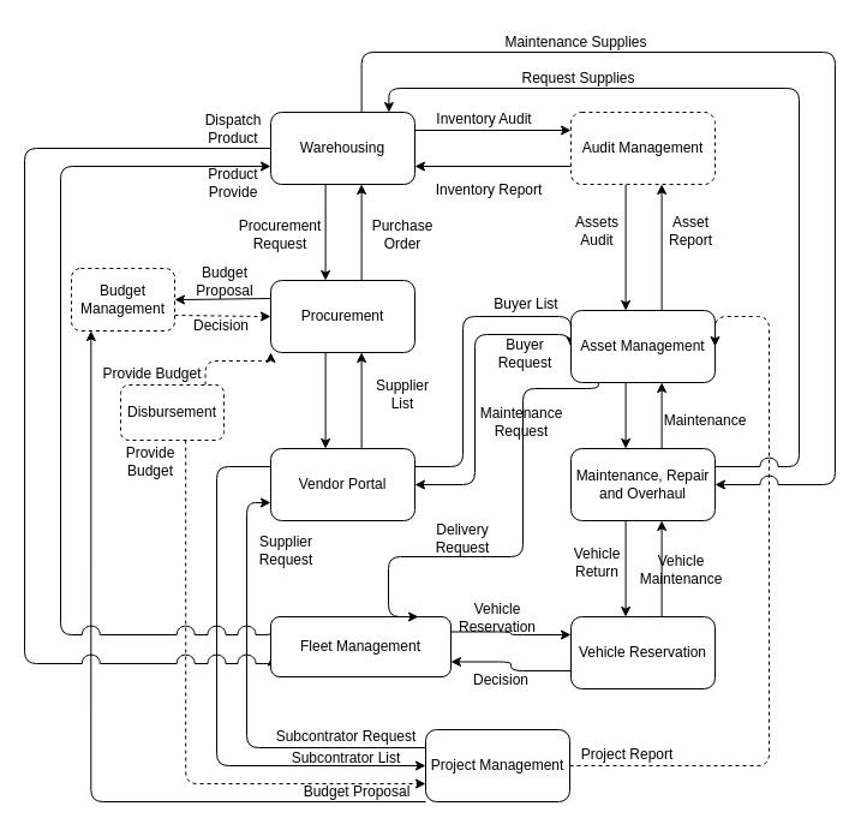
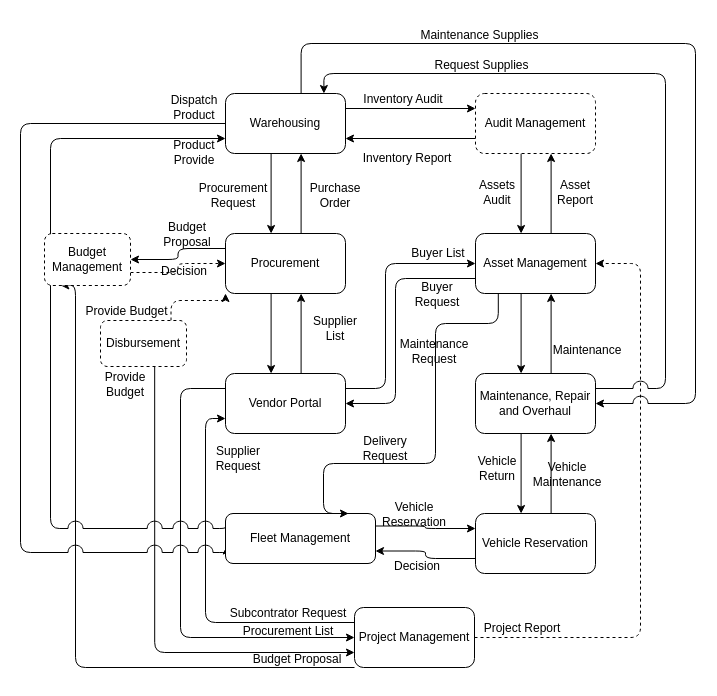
- <mxCell id="65" value="Budget Management" style="rounded=1;whiteSpace=wrap;html=1;points=[[0,0,0,0,0],[0,0.25,0,0,0],[0,0.5,0,0,0],[0,0.75,0,0,0],[0,1,0,0,0],[0.19,0,0,0,0],[0.19,1,0,0,0],[0.38,0,0,0,0],[0.38,1,0,0,0],[0.63,0,0,0,0],[0.63,1,0,0,0],[0.82,0,0,0,0],[0.82,1,0,0,0],[1,0,0,0,0],[1,0.25,0,0,0],[1,0.5,0,0,0],[1,0.75,0,0,0],[1,1,0,0,0]];dashed=1;" vertex="1" parent="1"><mxGeometry x="59" y="223" width="86" height="52" as="geometry" /></mxCell>
+ <mxCell id="65" value="Budget Management" style="rounded=1;whiteSpace=wrap;html=1;points=[[0,0,0,0,0],[0,0.25,0,0,0],[0,0.5,0,0,0],[0,0.75,0,0,0],[0,1,0,0,0],[0.19,0,0,0,0],[0.19,1,0,0,0],[0.38,0,0,0,0],[0.38,1,0,0,0],[0.63,0,0,0,0],[0.63,1,0,0,0],[0.82,0,0,0,0],[0.82,1,0,0,0],[1,0,0,0,0],[1,0.25,0,0,0],[1,0.5,0,0,0],[1,0.75,0,0,0],[1,1,0,0,0]];dashed=1;" vertex="1" parent="1"><mxGeometry x="44" y="233" width="86" height="52" as="geometry" /></mxCell>
- <mxCell id="27" value="Asset Management" style="rounded=1;whiteSpace=wrap;html=1;points=[[0,0,0,0,0],[0,0.25,0,0,0],[0,0.5,0,0,0],[0,0.75,0,0,0],[0,1,0,0,0],[0.19,0,0,0,0],[0.19,1,0,0,0],[0.38,0,0,0,0],[0.38,1,0,0,0],[0.63,0,0,0,0],[0.63,1,0,0,0],[0.82,0,0,0,0],[0.82,1,0,0,0],[1,0,0,0,0],[1,0.25,0,0,0],[1,0.5,0,0,0],[1,0.75,0,0,0],[1,1,0,0,0]];" vertex="1" parent="1"><mxGeometry x="475" y="258" width="120" height="60" as="geometry" /></mxCell>
+ <mxCell id="27" value="Asset Management" style="rounded=1;whiteSpace=wrap;html=1;points=[[0,0,0,0,0],[0,0.25,0,0,0],[0,0.5,0,0,0],[0,0.75,0,0,0],[0,1,0,0,0],[0.19,0,0,0,0],[0.19,1,0,0,0],[0.38,0,0,0,0],[0.38,1,0,0,0],[0.63,0,0,0,0],[0.63,1,0,0,0],[0.82,0,0,0,0],[0.82,1,0,0,0],[1,0,0,0,0],[1,0.25,0,0,0],[1,0.5,0,0,0],[1,0.75,0,0,0],[1,1,0,0,0]];" vertex="1" parent="1"><mxGeometry x="475" y="233" width="120" height="60" as="geometry" /></mxCell>
- <mxCell id="3" style="edgeStyle=orthogonalEdgeStyle;curved=0;rounded=1;sketch=0;jumpStyle=arc;jumpSize=15;orthogonalLoop=1;jettySize=auto;html=1;exitX=0.63;exitY=1;exitDx=0;exitDy=0;exitPerimeter=0;entryX=0;entryY=0.75;entryDx=0;entryDy=0;entryPerimeter=0;dashed=1;" edge="1" parent="1" source="63" target="32"><mxGeometry relative="1" as="geometry" /></mxCell>
+ <mxCell id="3" style="edgeStyle=orthogonalEdgeStyle;curved=0;rounded=1;sketch=0;jumpStyle=arc;jumpSize=15;orthogonalLoop=1;jettySize=auto;html=1;exitX=0.63;exitY=1;exitDx=0;exitDy=0;exitPerimeter=0;entryX=0;entryY=0.75;entryDx=0;entryDy=0;entryPerimeter=0;dashed=0;" edge="1" parent="1" source="63" target="32"><mxGeometry relative="1" as="geometry" /></mxCell>
- <mxCell id="49" value="Subcontrator List" style="text;html=1;strokeColor=none;fillColor=none;align=center;verticalAlign=middle;whiteSpace=wrap;rounded=0;sketch=0;" vertex="1" parent="1"><mxGeometry x="233" y="616" width="110" height="30" as="geometry" /></mxCell>
+ <mxCell id="49" value="Procurement List" style="text;html=1;strokeColor=none;fillColor=none;align=center;verticalAlign=middle;whiteSpace=wrap;rounded=0;sketch=0;" vertex="1" parent="1"><mxGeometry x="233" y="616" width="110" height="30" as="geometry" /></mxCell>
